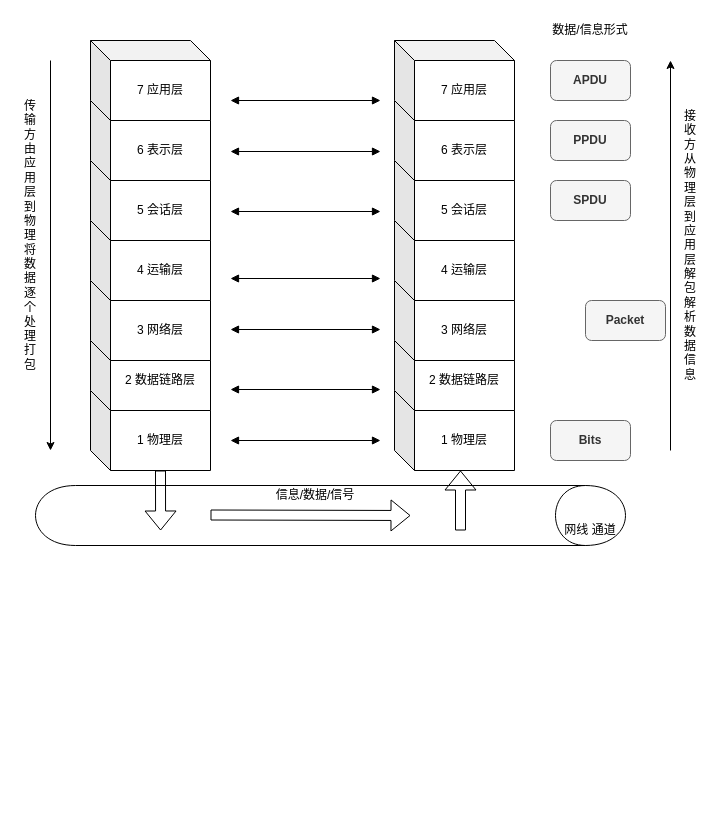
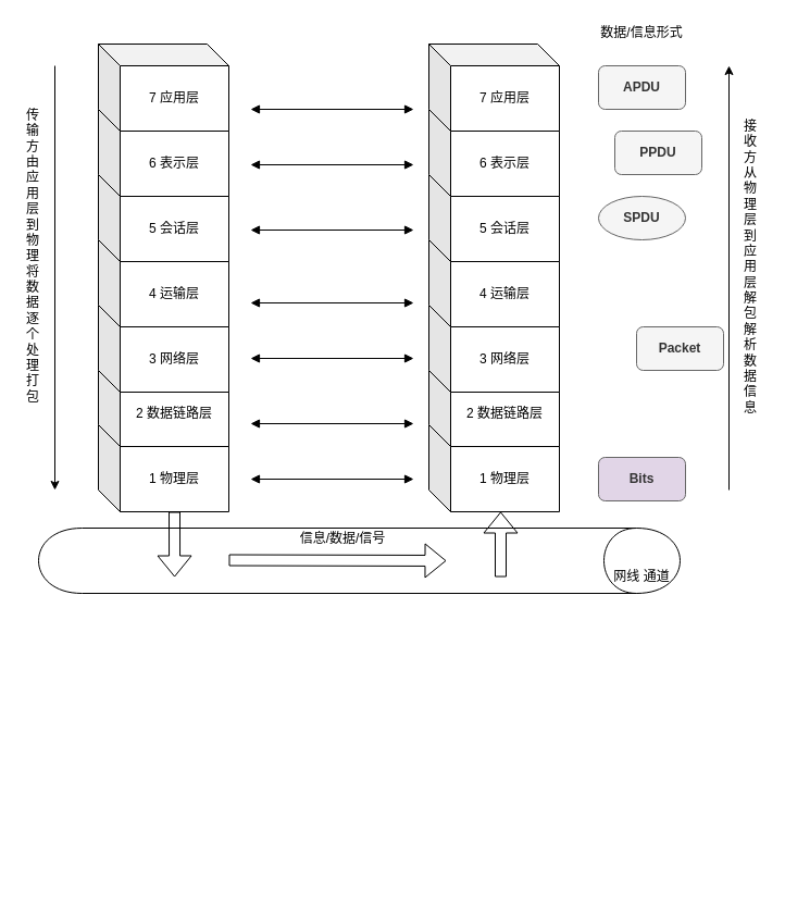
- <mxCell id="30" value="&lt;b&gt;PPDU&lt;/b&gt;" style="rounded=1;whiteSpace=wrap;html=1;fillColor=#f5f5f5;strokeColor=#666666;fontColor=#333333;" vertex="1" parent="1"><mxGeometry x="550" y="120" width="80" height="40" as="geometry" /></mxCell>
+ <mxCell id="30" value="&lt;b&gt;PPDU&lt;/b&gt;" style="rounded=1;whiteSpace=wrap;html=1;fillColor=#f5f5f5;strokeColor=#666666;fontColor=#333333;" vertex="1" parent="1"><mxGeometry x="565" y="120" width="80" height="40" as="geometry" /></mxCell>
- <mxCell id="31" value="&lt;b&gt;SPDU&lt;/b&gt;" style="rounded=1;whiteSpace=wrap;html=1;fillColor=#f5f5f5;strokeColor=#666666;fontColor=#333333;" vertex="1" parent="1"><mxGeometry x="550" y="180" width="80" height="40" as="geometry" /></mxCell>
+ <mxCell id="31" value="&lt;b&gt;SPDU&lt;/b&gt;" style="ellipse;whiteSpace=wrap;html=1;fillColor=#f5f5f5;strokeColor=#666666;fontColor=#333333;" vertex="1" parent="1"><mxGeometry x="550" y="180" width="80" height="40" as="geometry" /></mxCell>
- <mxCell id="33" value="&lt;b&gt;Bits&lt;/b&gt;" style="rounded=1;whiteSpace=wrap;html=1;fillColor=#f5f5f5;strokeColor=#666666;fontColor=#333333;" vertex="1" parent="1"><mxGeometry x="550" y="420" width="80" height="40" as="geometry" /></mxCell>
+ <mxCell id="33" value="&lt;b&gt;Bits&lt;/b&gt;" style="rounded=1;whiteSpace=wrap;html=1;fillColor=#e1d5e7;strokeColor=#666666;fontColor=#333333;" vertex="1" parent="1"><mxGeometry x="550" y="420" width="80" height="40" as="geometry" /></mxCell>
